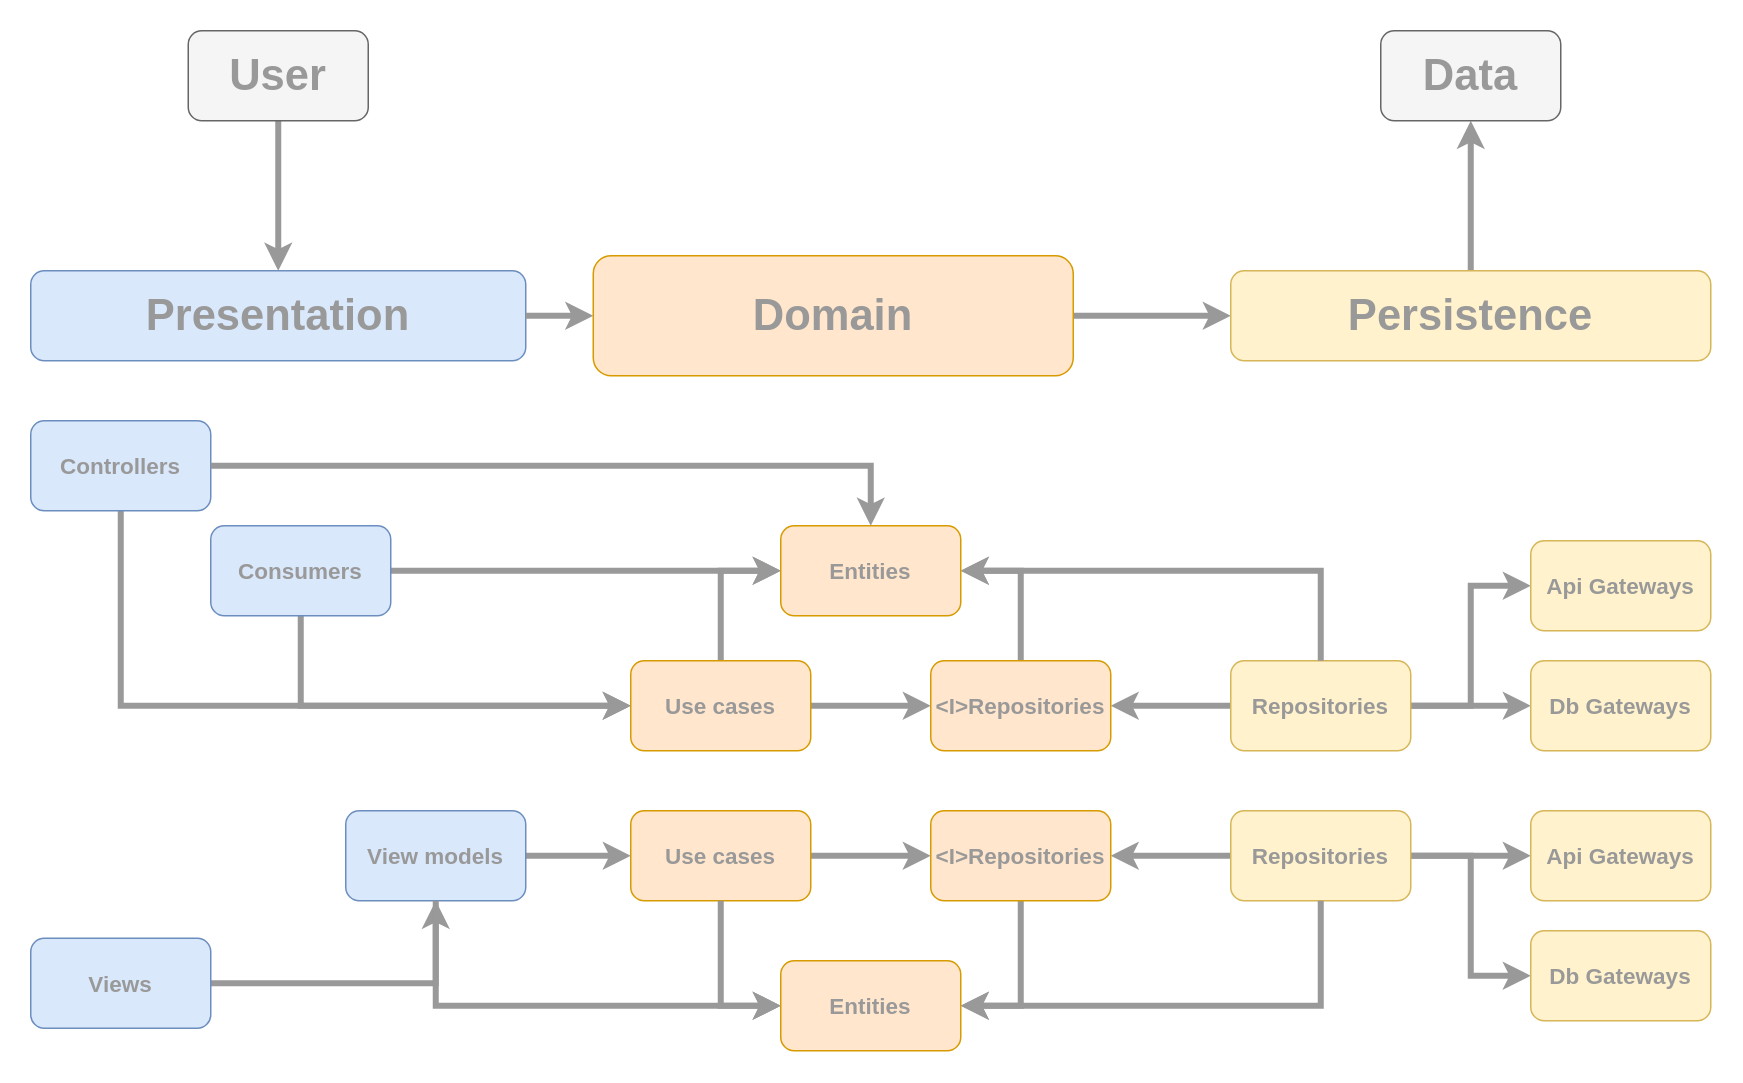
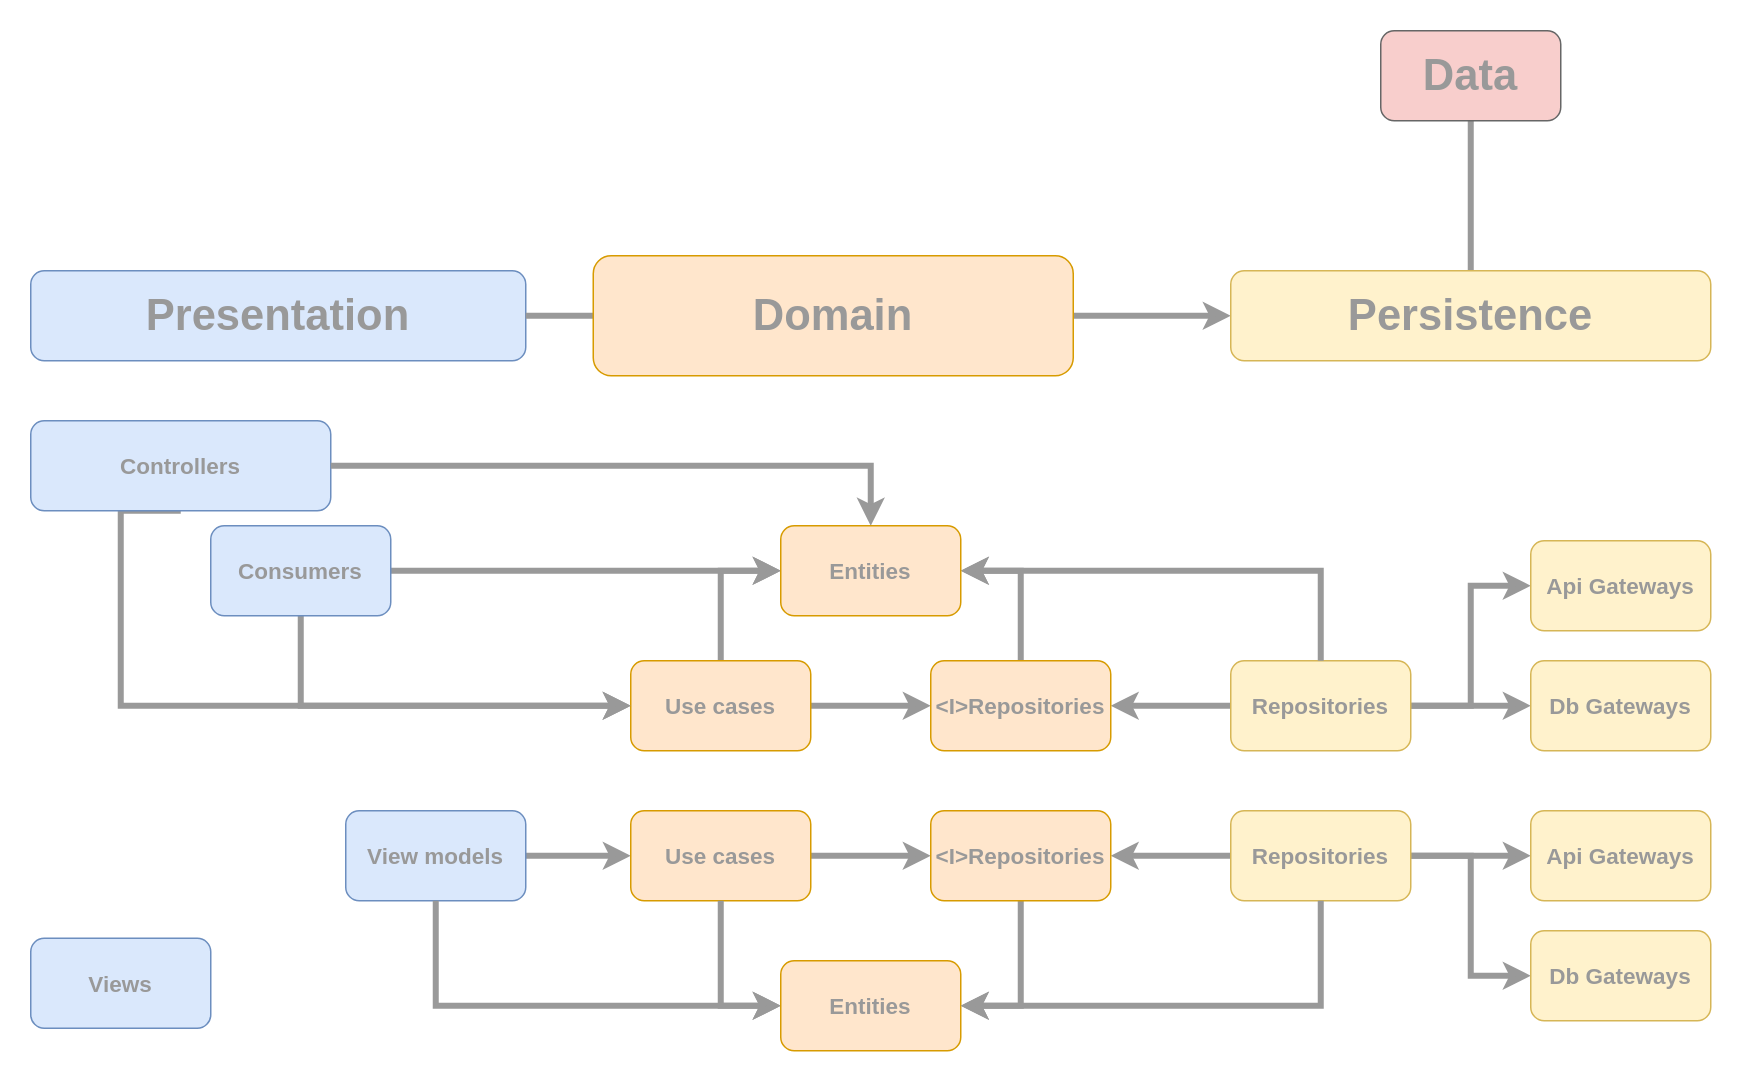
- <mxCell id="3" value="User" style="rounded=1;whiteSpace=wrap;html=1;fontStyle=1;fontColor=#999999;fontSize=29;fillColor=#f5f5f5;strokeColor=#666666;" parent="1" vertex="1"><mxGeometry x="125" y="20" width="120" height="60" as="geometry" /></mxCell>
- <mxCell id="10" value="Data" style="whiteSpace=wrap;html=1;rounded=1;fontStyle=1;fontColor=#999999;fontSize=29;fillColor=#f5f5f5;strokeColor=#666666;" parent="1" vertex="1"><mxGeometry x="920" y="20" width="120" height="60" as="geometry" /></mxCell>
+ <mxCell id="10" value="Data" style="whiteSpace=wrap;html=1;rounded=1;fontStyle=1;fontColor=#999999;fontSize=29;fillColor=#f8cecc;strokeColor=#666666;" parent="1" vertex="1"><mxGeometry x="920" y="20" width="120" height="60" as="geometry" /></mxCell>
- <mxCell id="8" value="" style="edgeStyle=orthogonalEdgeStyle;rounded=0;orthogonalLoop=1;jettySize=auto;html=1;startArrow=none;startFill=0;strokeColor=#999999;strokeWidth=4;" parent="1" source="9" target="10" edge="1"><mxGeometry relative="1" as="geometry" /></mxCell>
+ <mxCell id="8" value="" style="edgeStyle=orthogonalEdgeStyle;rounded=0;orthogonalLoop=1;jettySize=auto;html=1;startArrow=none;startFill=0;strokeColor=#999999;strokeWidth=4;endArrow=none;" parent="1" source="9" target="10" edge="1"><mxGeometry relative="1" as="geometry" /></mxCell>
- <mxCell id="2" value="" style="edgeStyle=orthogonalEdgeStyle;rounded=0;orthogonalLoop=1;jettySize=auto;html=1;startArrow=none;startFill=0;strokeWidth=4;strokeColor=#999999;" parent="1" source="3" target="4" edge="1"><mxGeometry relative="1" as="geometry" /></mxCell>
- <mxCell id="5" value="" style="edgeStyle=orthogonalEdgeStyle;rounded=0;orthogonalLoop=1;jettySize=auto;html=1;exitX=1;exitY=0.5;exitDx=0;exitDy=0;startArrow=none;startFill=0;strokeColor=#999999;strokeWidth=4;" parent="1" source="4" target="7" edge="1"><mxGeometry relative="1" as="geometry"><Array as="points" /><mxPoint x="90" y="30" as="sourcePoint" /></mxGeometry></mxCell>
+ <mxCell id="5" value="" style="edgeStyle=orthogonalEdgeStyle;rounded=0;orthogonalLoop=1;jettySize=auto;html=1;exitX=1;exitY=0.5;exitDx=0;exitDy=0;startArrow=none;startFill=0;strokeColor=#999999;strokeWidth=4;endArrow=none;" parent="1" source="4" target="7" edge="1"><mxGeometry relative="1" as="geometry"><Array as="points" /><mxPoint x="90" y="30" as="sourcePoint" /></mxGeometry></mxCell>
- <mxCell id="12" value="Controllers" style="rounded=1;whiteSpace=wrap;html=1;fillColor=#dae8fc;strokeColor=#6c8ebf;fontColor=#999999;fontStyle=1;fontSize=15;" parent="1" vertex="1"><mxGeometry x="20" y="280" width="120" height="60" as="geometry" /></mxCell>
+ <mxCell id="12" value="Controllers" style="rounded=1;whiteSpace=wrap;html=1;fillColor=#dae8fc;strokeColor=#6c8ebf;fontColor=#999999;fontStyle=1;fontSize=15;" parent="1" vertex="1"><mxGeometry x="20" y="280" width="200" height="60" as="geometry" /></mxCell>
- <mxCell id="21" value="" style="edgeStyle=orthogonalEdgeStyle;rounded=0;orthogonalLoop=1;jettySize=auto;html=1;strokeColor=#999999;strokeWidth=4;" parent="1" source="22" target="24" edge="1"><mxGeometry relative="1" as="geometry" /></mxCell>
